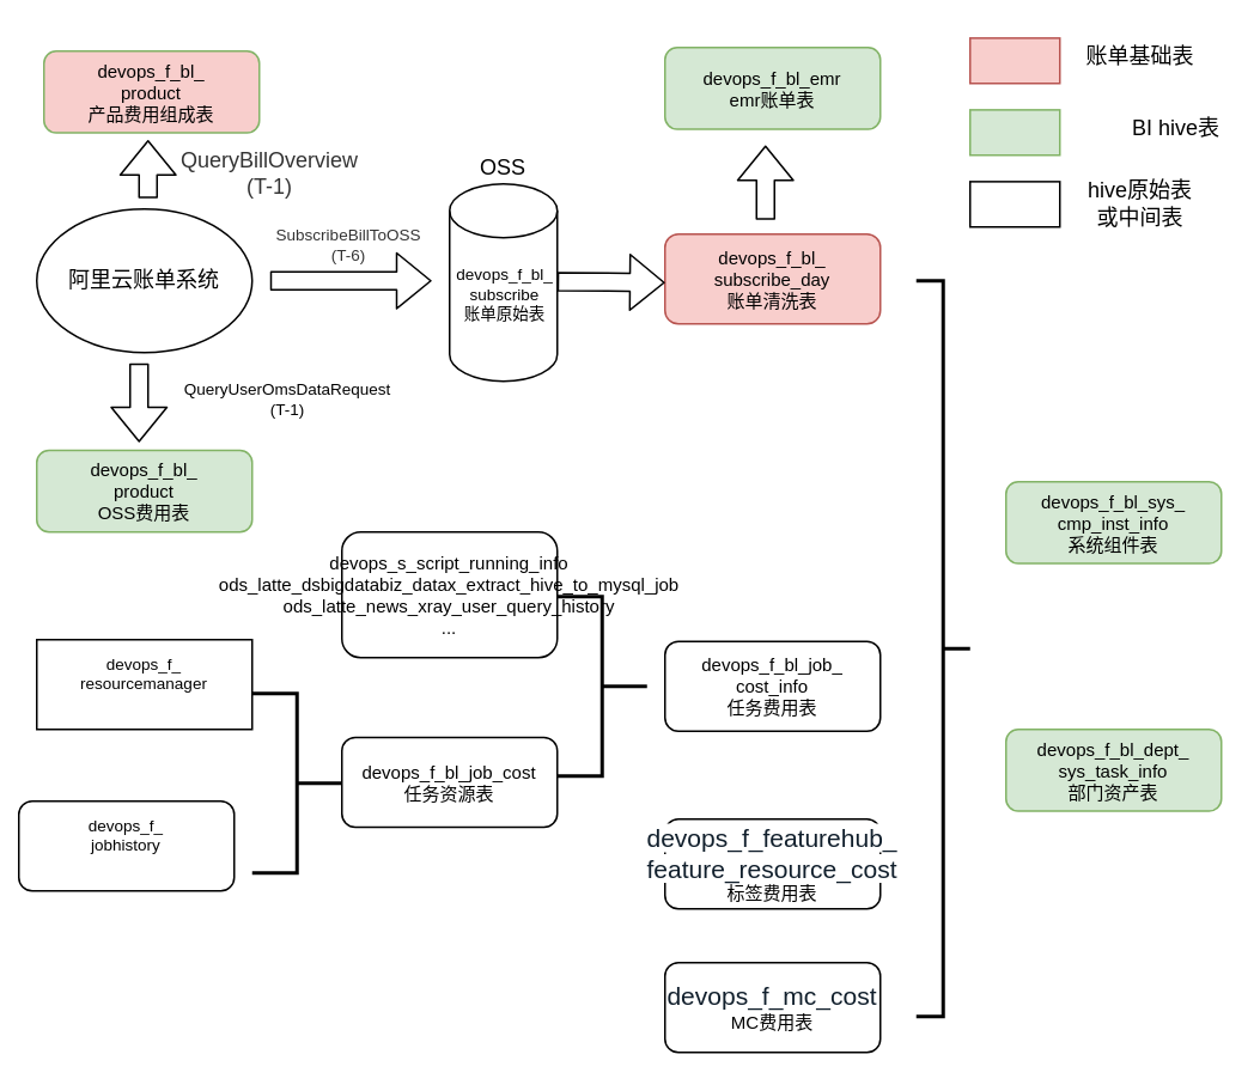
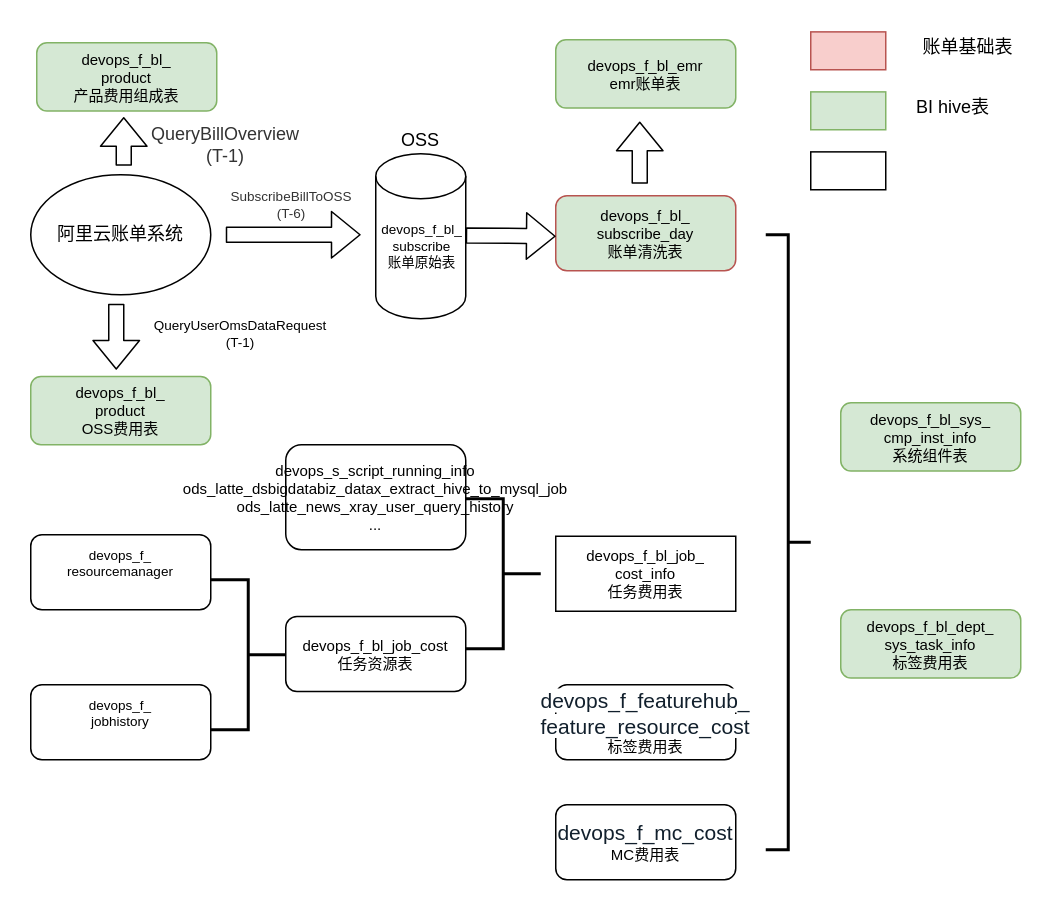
- <mxCell id="30" value="账单基础表" style="text;html=1;strokeColor=none;fillColor=none;align=center;verticalAlign=middle;whiteSpace=wrap;rounded=0;" vertex="1" parent="1"><mxGeometry x="600" y="20.75" width="70" height="20" as="geometry" /></mxCell>
+ <mxCell id="30" value="账单基础表" style="text;html=1;strokeColor=none;fillColor=none;align=center;verticalAlign=middle;whiteSpace=wrap;rounded=0;" vertex="1" parent="1"><mxGeometry x="610" y="20.75" width="70" height="20" as="geometry" /></mxCell>
- <mxCell id="21" value="&lt;font size=&quot;1&quot;&gt;devops_f_bl_&lt;br&gt;product&lt;br&gt;产品费用组成表&lt;br&gt;&lt;/font&gt;" style="rounded=1;whiteSpace=wrap;html=1;fontSize=9;fillColor=#f8cecc;strokeColor=#82b366;" parent="1" vertex="1"><mxGeometry x="24" y="28" width="120" height="45.5" as="geometry" /></mxCell>
+ <mxCell id="21" value="&lt;font size=&quot;1&quot;&gt;devops_f_bl_&lt;br&gt;product&lt;br&gt;产品费用组成表&lt;br&gt;&lt;/font&gt;" style="rounded=1;whiteSpace=wrap;html=1;fontSize=9;fillColor=#d5e8d4;strokeColor=#82b366;" parent="1" vertex="1"><mxGeometry x="24" y="28" width="120" height="45.5" as="geometry" /></mxCell>
- <mxCell id="32" value="BI hive表" style="text;html=1;strokeColor=none;fillColor=none;align=center;verticalAlign=middle;whiteSpace=wrap;rounded=0;" vertex="1" parent="1"><mxGeometry x="620" y="60.75" width="70" height="20" as="geometry" /></mxCell>
+ <mxCell id="32" value="BI hive表" style="text;html=1;strokeColor=none;fillColor=none;align=center;verticalAlign=middle;whiteSpace=wrap;rounded=0;" vertex="1" parent="1"><mxGeometry x="600" y="60.75" width="70" height="20" as="geometry" /></mxCell>
- <mxCell id="34" value="hive原始表或中间表" style="text;html=1;strokeColor=none;fillColor=none;align=center;verticalAlign=middle;whiteSpace=wrap;rounded=0;" vertex="1" parent="1"><mxGeometry x="600" y="103.38" width="70" height="20" as="geometry" /></mxCell>
- <mxCell id="7" value="&lt;font size=&quot;1&quot;&gt;devops_f_bl_&lt;br&gt;subscribe_day&lt;br&gt;账单清洗表&lt;/font&gt;" style="rounded=1;whiteSpace=wrap;html=1;fontSize=9;fillColor=#f8cecc;strokeColor=#b85450;" parent="1" vertex="1"><mxGeometry x="370" y="130" width="120" height="50" as="geometry" /></mxCell>
+ <mxCell id="7" value="&lt;font size=&quot;1&quot;&gt;devops_f_bl_&lt;br&gt;subscribe_day&lt;br&gt;账单清洗表&lt;/font&gt;" style="rounded=1;whiteSpace=wrap;html=1;fontSize=9;fillColor=#d5e8d4;strokeColor=#b85450;" parent="1" vertex="1"><mxGeometry x="370" y="130" width="120" height="50" as="geometry" /></mxCell>
- <mxCell id="11" value="&lt;font&gt;&lt;span class=&quot;table-item-name&quot; style=&quot;box-sizing: border-box ; padding: 0px ; margin: 0px ; cursor: pointer ; background-color: rgb(255 , 255 , 255)&quot;&gt;&lt;span style=&quot;box-sizing: border-box ; padding: 0px ; margin: 0px&quot;&gt;devops_f_&lt;br&gt;resourcemanager&lt;br&gt;&lt;br&gt;&lt;/span&gt;&lt;/span&gt;&lt;span style=&quot;font-size: 12px ; box-sizing: border-box ; padding: 0px ; margin: 0px ; background-color: rgb(255 , 255 , 255)&quot;&gt;&lt;span class=&quot;anticon anticon-copy icon icon-bg&quot; style=&quot;box-sizing: border-box ; padding: 0px ; margin: 3px 0px 0px ; display: block ; vertical-align: baseline ; text-align: center ; line-height: 1 ; cursor: pointer ; right: 51px ; position: absolute ; background-color: rgba(255 , 255 , 255 , 0.7)&quot;&gt;&lt;/span&gt;&lt;/span&gt;&lt;span style=&quot;font-size: 12px ; box-sizing: border-box ; padding: 0px ; margin: 0px ; background-color: rgb(255 , 255 , 255)&quot;&gt;&lt;span class=&quot;anticon anticon-safety icon icon-bg&quot; style=&quot;box-sizing: border-box ; padding: 0px ; margin: 3px 0px 0px ; display: block ; vertical-align: baseline ; text-align: center ; line-height: 1 ; cursor: pointer ; right: 36px ; position: absolute ; background-color: rgba(255 , 255 , 255 , 0.7)&quot;&gt;&lt;/span&gt;&lt;/span&gt;&lt;span style=&quot;font-size: 12px ; box-sizing: border-box ; padding: 0px ; margin: 0px ; background-color: rgb(255 , 255 , 255)&quot;&gt;&lt;span class=&quot;anticon anticon-star-o icon icon-bg&quot; style=&quot;box-sizing: border-box ; padding: 0px ; margin: 3px 0px 0px ; display: block ; vertical-align: baseline ; text-align: center ; line-height: 1 ; cursor: pointer ; right: 20px ; position: absolute ; background-color: rgba(255 , 255 , 255 , 0.7)&quot;&gt;&lt;/span&gt;&lt;/span&gt;&lt;/font&gt;&lt;span class=&quot;icon&quot; style=&quot;box-sizing: border-box ; padding: 0px ; margin: 0px ; cursor: pointer ; display: block ; right: 3px ; position: absolute ; background-color: rgb(255 , 255 , 255)&quot;&gt;&lt;span class=&quot;anticon anticon-info-circle-o icon-bg&quot; style=&quot;box-sizing: border-box ; padding: 0px ; margin: 0px ; display: inline-block ; vertical-align: baseline ; text-align: center ; line-height: 1 ; background-color: rgba(255 , 255 , 255 , 0.7)&quot;&gt;&lt;/span&gt;&lt;/span&gt;" style="whiteSpace=wrap;html=1;fontSize=9;rounded=0;" parent="1" vertex="1"><mxGeometry x="20" y="356" width="120" height="50" as="geometry" /></mxCell>
+ <mxCell id="11" value="&lt;font&gt;&lt;span class=&quot;table-item-name&quot; style=&quot;box-sizing: border-box ; padding: 0px ; margin: 0px ; cursor: pointer ; background-color: rgb(255 , 255 , 255)&quot;&gt;&lt;span style=&quot;box-sizing: border-box ; padding: 0px ; margin: 0px&quot;&gt;devops_f_&lt;br&gt;resourcemanager&lt;br&gt;&lt;br&gt;&lt;/span&gt;&lt;/span&gt;&lt;span style=&quot;font-size: 12px ; box-sizing: border-box ; padding: 0px ; margin: 0px ; background-color: rgb(255 , 255 , 255)&quot;&gt;&lt;span class=&quot;anticon anticon-copy icon icon-bg&quot; style=&quot;box-sizing: border-box ; padding: 0px ; margin: 3px 0px 0px ; display: block ; vertical-align: baseline ; text-align: center ; line-height: 1 ; cursor: pointer ; right: 51px ; position: absolute ; background-color: rgba(255 , 255 , 255 , 0.7)&quot;&gt;&lt;/span&gt;&lt;/span&gt;&lt;span style=&quot;font-size: 12px ; box-sizing: border-box ; padding: 0px ; margin: 0px ; background-color: rgb(255 , 255 , 255)&quot;&gt;&lt;span class=&quot;anticon anticon-safety icon icon-bg&quot; style=&quot;box-sizing: border-box ; padding: 0px ; margin: 3px 0px 0px ; display: block ; vertical-align: baseline ; text-align: center ; line-height: 1 ; cursor: pointer ; right: 36px ; position: absolute ; background-color: rgba(255 , 255 , 255 , 0.7)&quot;&gt;&lt;/span&gt;&lt;/span&gt;&lt;span style=&quot;font-size: 12px ; box-sizing: border-box ; padding: 0px ; margin: 0px ; background-color: rgb(255 , 255 , 255)&quot;&gt;&lt;span class=&quot;anticon anticon-star-o icon icon-bg&quot; style=&quot;box-sizing: border-box ; padding: 0px ; margin: 3px 0px 0px ; display: block ; vertical-align: baseline ; text-align: center ; line-height: 1 ; cursor: pointer ; right: 20px ; position: absolute ; background-color: rgba(255 , 255 , 255 , 0.7)&quot;&gt;&lt;/span&gt;&lt;/span&gt;&lt;/font&gt;&lt;span class=&quot;icon&quot; style=&quot;box-sizing: border-box ; padding: 0px ; margin: 0px ; cursor: pointer ; display: block ; right: 3px ; position: absolute ; background-color: rgb(255 , 255 , 255)&quot;&gt;&lt;span class=&quot;anticon anticon-info-circle-o icon-bg&quot; style=&quot;box-sizing: border-box ; padding: 0px ; margin: 0px ; display: inline-block ; vertical-align: baseline ; text-align: center ; line-height: 1 ; background-color: rgba(255 , 255 , 255 , 0.7)&quot;&gt;&lt;/span&gt;&lt;/span&gt;" style="rounded=1;whiteSpace=wrap;html=1;fontSize=9;" parent="1" vertex="1"><mxGeometry x="20" y="356" width="120" height="50" as="geometry" /></mxCell>
- <mxCell id="14" value="&lt;font size=&quot;1&quot;&gt;devops_f_bl_job_&lt;br&gt;cost_info&lt;br&gt;任务费用表&lt;br&gt;&lt;/font&gt;" style="rounded=1;whiteSpace=wrap;html=1;fontSize=9;" parent="1" vertex="1"><mxGeometry x="370" y="357" width="120" height="50" as="geometry" /></mxCell>
+ <mxCell id="14" value="&lt;font size=&quot;1&quot;&gt;devops_f_bl_job_&lt;br&gt;cost_info&lt;br&gt;任务费用表&lt;br&gt;&lt;/font&gt;" style="whiteSpace=wrap;html=1;fontSize=9;rounded=0;" parent="1" vertex="1"><mxGeometry x="370" y="357" width="120" height="50" as="geometry" /></mxCell>
- <mxCell id="8" value="&lt;font size=&quot;1&quot;&gt;devops_f_bl_dept_&lt;br&gt;sys_task_info&lt;br&gt;部门资产表&lt;br&gt;&lt;/font&gt;" style="rounded=1;whiteSpace=wrap;html=1;fontSize=9;fillColor=#d5e8d4;strokeColor=#82b366;" parent="1" vertex="1"><mxGeometry x="560" y="406" width="120" height="45.5" as="geometry" /></mxCell>
+ <mxCell id="8" value="&lt;font size=&quot;1&quot;&gt;devops_f_bl_dept_&lt;br&gt;sys_task_info&lt;br&gt;标签费用表&lt;br&gt;&lt;/font&gt;" style="rounded=1;whiteSpace=wrap;html=1;fontSize=9;fillColor=#d5e8d4;strokeColor=#82b366;" parent="1" vertex="1"><mxGeometry x="560" y="406" width="120" height="45.5" as="geometry" /></mxCell>
- <mxCell id="12" value="&lt;font&gt;&lt;span class=&quot;table-item-name&quot; style=&quot;box-sizing: border-box ; padding: 0px ; margin: 0px ; cursor: pointer ; background-color: rgb(255 , 255 , 255)&quot;&gt;&lt;span style=&quot;box-sizing: border-box ; padding: 0px ; margin: 0px&quot;&gt;devops_f_&lt;br&gt;jobhistory&lt;br&gt;&lt;br&gt;&lt;/span&gt;&lt;/span&gt;&lt;span style=&quot;font-size: 12px ; box-sizing: border-box ; padding: 0px ; margin: 0px ; background-color: rgb(255 , 255 , 255)&quot;&gt;&lt;span class=&quot;anticon anticon-copy icon icon-bg&quot; style=&quot;box-sizing: border-box ; padding: 0px ; margin: 3px 0px 0px ; display: block ; vertical-align: baseline ; text-align: center ; line-height: 1 ; cursor: pointer ; right: 51px ; position: absolute ; background-color: rgba(255 , 255 , 255 , 0.7)&quot;&gt;&lt;/span&gt;&lt;/span&gt;&lt;span style=&quot;font-size: 12px ; box-sizing: border-box ; padding: 0px ; margin: 0px ; background-color: rgb(255 , 255 , 255)&quot;&gt;&lt;span class=&quot;anticon anticon-safety icon icon-bg&quot; style=&quot;box-sizing: border-box ; padding: 0px ; margin: 3px 0px 0px ; display: block ; vertical-align: baseline ; text-align: center ; line-height: 1 ; cursor: pointer ; right: 36px ; position: absolute ; background-color: rgba(255 , 255 , 255 , 0.7)&quot;&gt;&lt;/span&gt;&lt;/span&gt;&lt;span style=&quot;font-size: 12px ; box-sizing: border-box ; padding: 0px ; margin: 0px ; background-color: rgb(255 , 255 , 255)&quot;&gt;&lt;span class=&quot;anticon anticon-star-o icon icon-bg&quot; style=&quot;box-sizing: border-box ; padding: 0px ; margin: 3px 0px 0px ; display: block ; vertical-align: baseline ; text-align: center ; line-height: 1 ; cursor: pointer ; right: 20px ; position: absolute ; background-color: rgba(255 , 255 , 255 , 0.7)&quot;&gt;&lt;/span&gt;&lt;/span&gt;&lt;/font&gt;&lt;span class=&quot;icon&quot; style=&quot;box-sizing: border-box ; padding: 0px ; margin: 0px ; cursor: pointer ; display: block ; right: 3px ; position: absolute ; background-color: rgb(255 , 255 , 255)&quot;&gt;&lt;span class=&quot;anticon anticon-info-circle-o icon-bg&quot; style=&quot;box-sizing: border-box ; padding: 0px ; margin: 0px ; display: inline-block ; vertical-align: baseline ; text-align: center ; line-height: 1 ; background-color: rgba(255 , 255 , 255 , 0.7)&quot;&gt;&lt;/span&gt;&lt;/span&gt;" style="rounded=1;whiteSpace=wrap;html=1;fontSize=9;" parent="1" vertex="1"><mxGeometry x="10" y="446" width="120" height="50" as="geometry" /></mxCell>
+ <mxCell id="12" value="&lt;font&gt;&lt;span class=&quot;table-item-name&quot; style=&quot;box-sizing: border-box ; padding: 0px ; margin: 0px ; cursor: pointer ; background-color: rgb(255 , 255 , 255)&quot;&gt;&lt;span style=&quot;box-sizing: border-box ; padding: 0px ; margin: 0px&quot;&gt;devops_f_&lt;br&gt;jobhistory&lt;br&gt;&lt;br&gt;&lt;/span&gt;&lt;/span&gt;&lt;span style=&quot;font-size: 12px ; box-sizing: border-box ; padding: 0px ; margin: 0px ; background-color: rgb(255 , 255 , 255)&quot;&gt;&lt;span class=&quot;anticon anticon-copy icon icon-bg&quot; style=&quot;box-sizing: border-box ; padding: 0px ; margin: 3px 0px 0px ; display: block ; vertical-align: baseline ; text-align: center ; line-height: 1 ; cursor: pointer ; right: 51px ; position: absolute ; background-color: rgba(255 , 255 , 255 , 0.7)&quot;&gt;&lt;/span&gt;&lt;/span&gt;&lt;span style=&quot;font-size: 12px ; box-sizing: border-box ; padding: 0px ; margin: 0px ; background-color: rgb(255 , 255 , 255)&quot;&gt;&lt;span class=&quot;anticon anticon-safety icon icon-bg&quot; style=&quot;box-sizing: border-box ; padding: 0px ; margin: 3px 0px 0px ; display: block ; vertical-align: baseline ; text-align: center ; line-height: 1 ; cursor: pointer ; right: 36px ; position: absolute ; background-color: rgba(255 , 255 , 255 , 0.7)&quot;&gt;&lt;/span&gt;&lt;/span&gt;&lt;span style=&quot;font-size: 12px ; box-sizing: border-box ; padding: 0px ; margin: 0px ; background-color: rgb(255 , 255 , 255)&quot;&gt;&lt;span class=&quot;anticon anticon-star-o icon icon-bg&quot; style=&quot;box-sizing: border-box ; padding: 0px ; margin: 3px 0px 0px ; display: block ; vertical-align: baseline ; text-align: center ; line-height: 1 ; cursor: pointer ; right: 20px ; position: absolute ; background-color: rgba(255 , 255 , 255 , 0.7)&quot;&gt;&lt;/span&gt;&lt;/span&gt;&lt;/font&gt;&lt;span class=&quot;icon&quot; style=&quot;box-sizing: border-box ; padding: 0px ; margin: 0px ; cursor: pointer ; display: block ; right: 3px ; position: absolute ; background-color: rgb(255 , 255 , 255)&quot;&gt;&lt;span class=&quot;anticon anticon-info-circle-o icon-bg&quot; style=&quot;box-sizing: border-box ; padding: 0px ; margin: 0px ; display: inline-block ; vertical-align: baseline ; text-align: center ; line-height: 1 ; background-color: rgba(255 , 255 , 255 , 0.7)&quot;&gt;&lt;/span&gt;&lt;/span&gt;" style="rounded=1;whiteSpace=wrap;html=1;fontSize=9;" parent="1" vertex="1"><mxGeometry x="20" y="456" width="120" height="50" as="geometry" /></mxCell>
